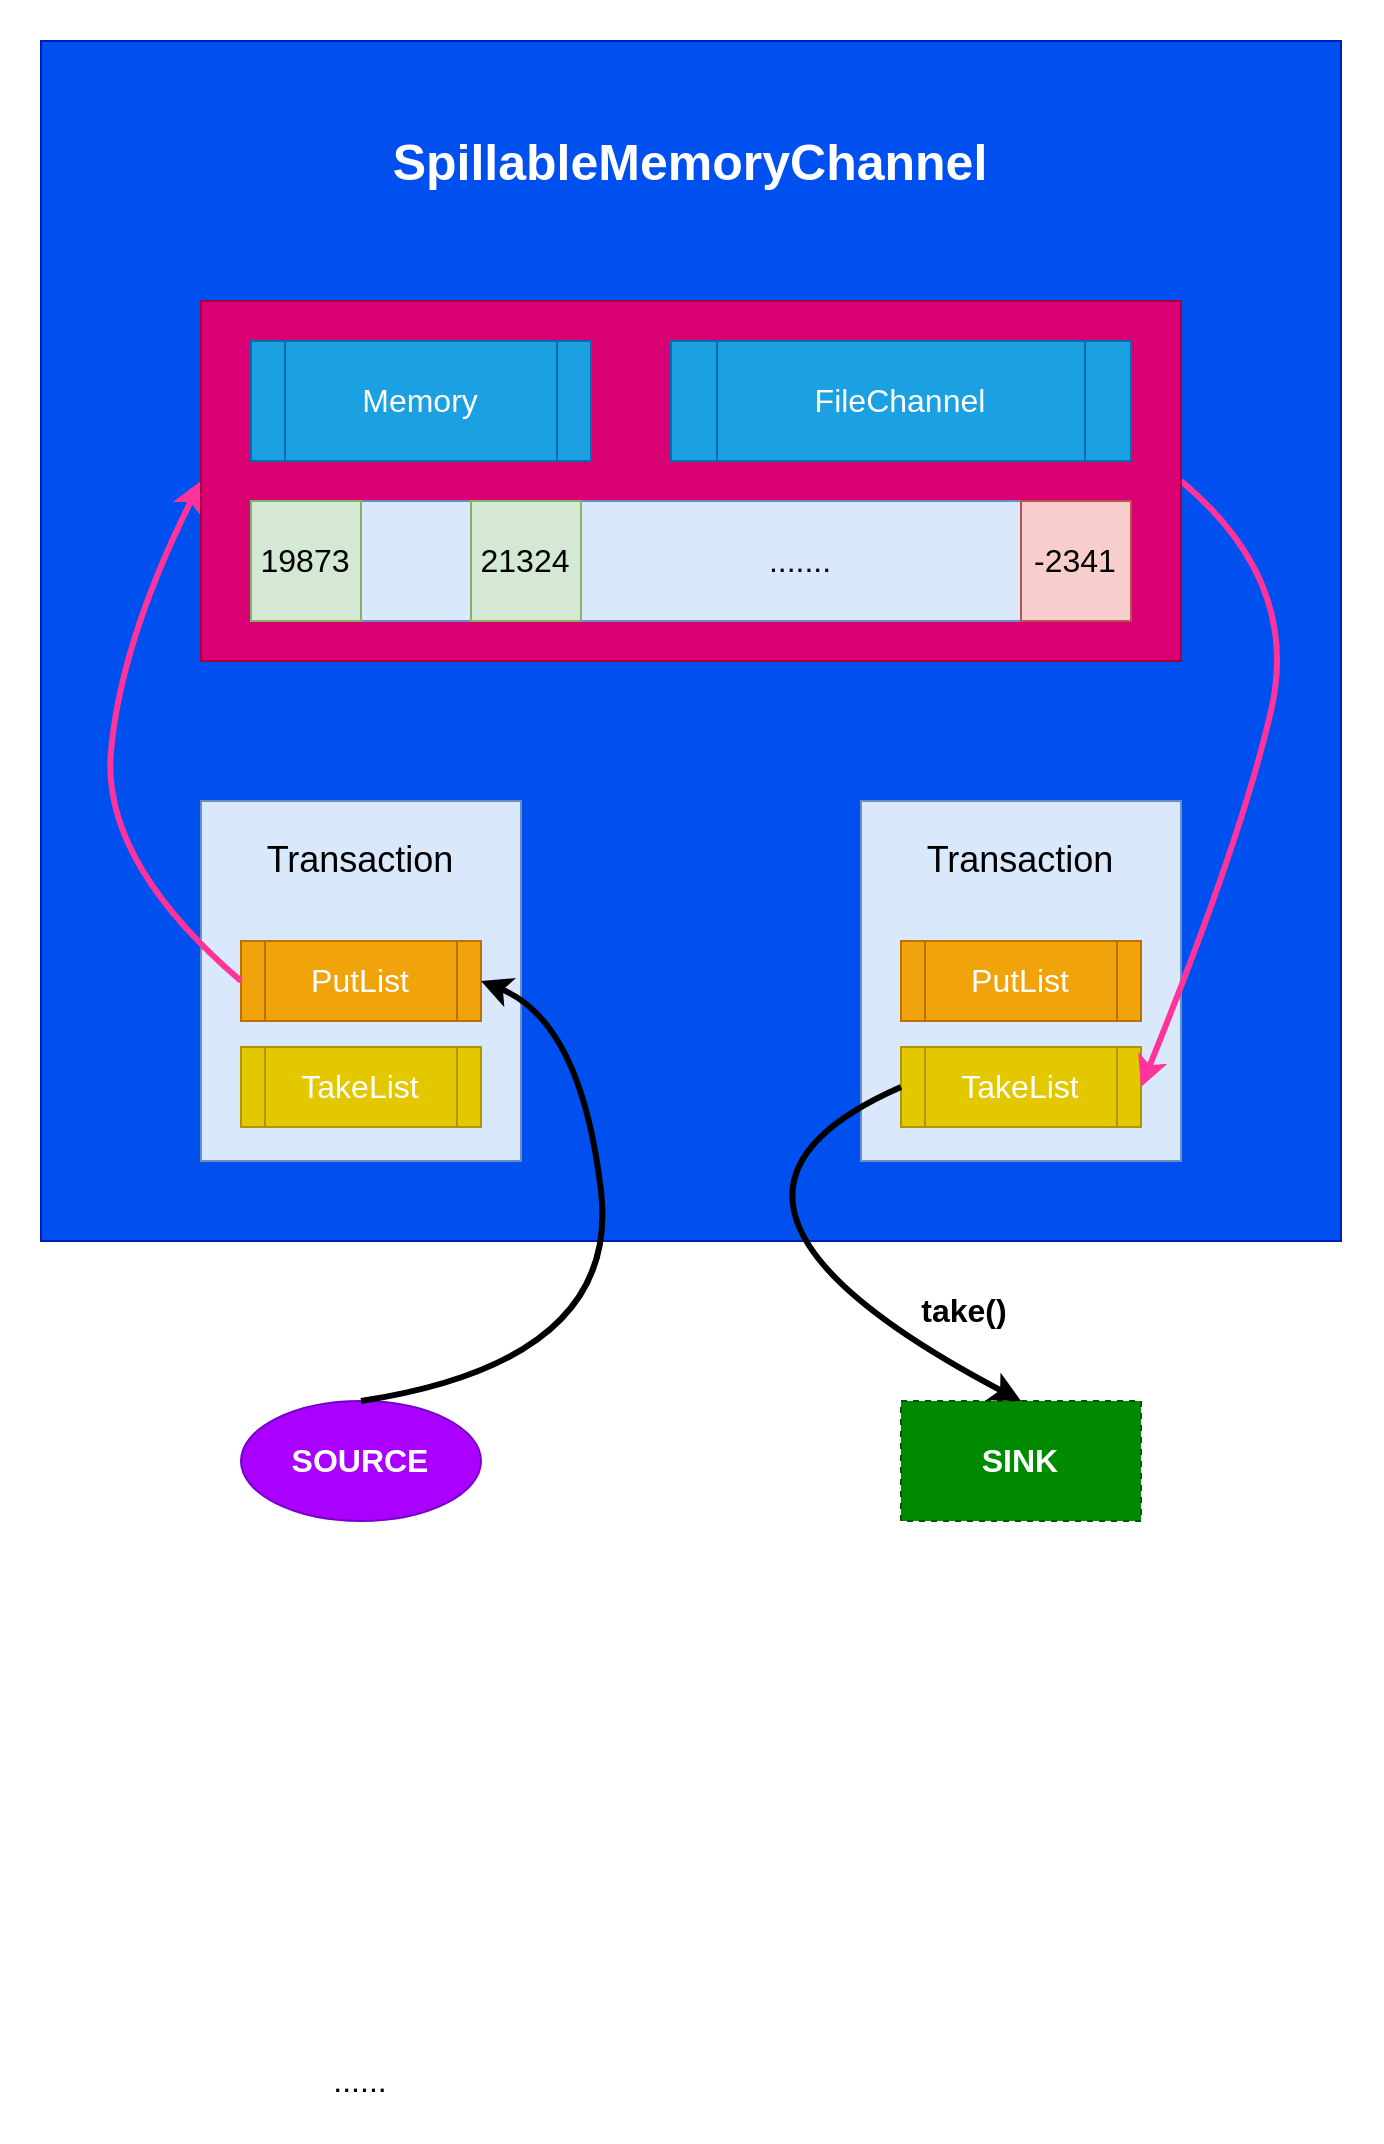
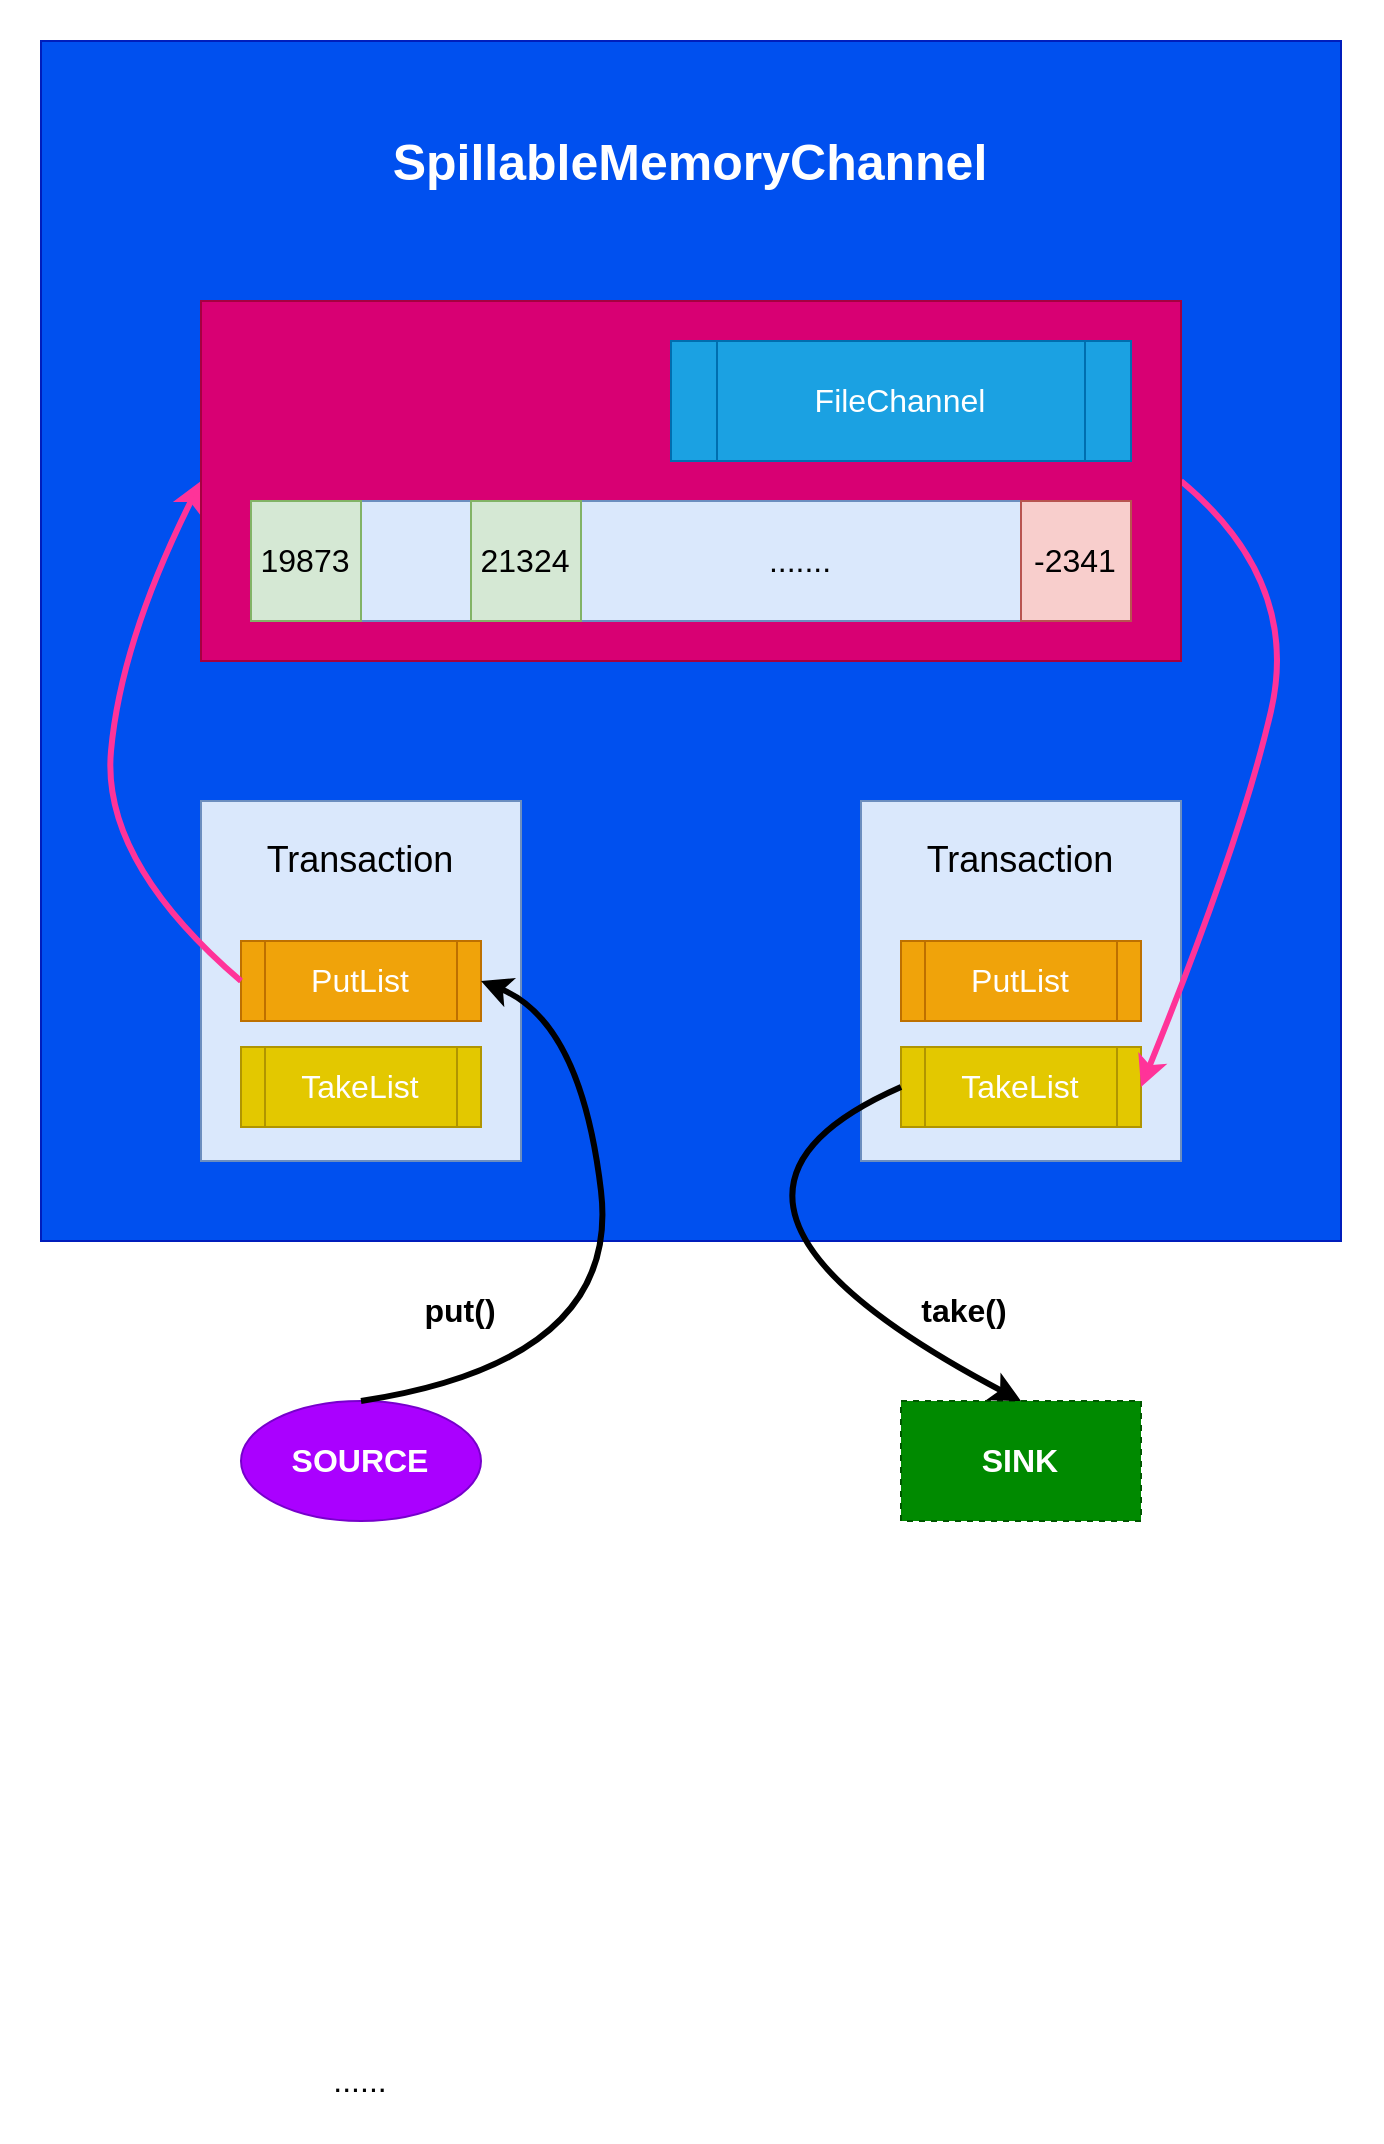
- <mxCell id="25" value="Memory" style="shape=process;whiteSpace=wrap;html=1;backgroundOutline=1;fontSize=16;fillColor=#1ba1e2;strokeColor=#006EAF;fontColor=#ffffff;" vertex="1" parent="23"><mxGeometry x="25" y="20" width="170" height="60" as="geometry" /></mxCell>
+ <mxCell id="17" value="put()" style="text;html=1;strokeColor=none;fillColor=none;align=center;verticalAlign=middle;whiteSpace=wrap;rounded=0;fontSize=16;fontColor=#000000;fontStyle=1" vertex="1" parent="1"><mxGeometry x="190" y="640" width="80" height="30" as="geometry" /></mxCell>
